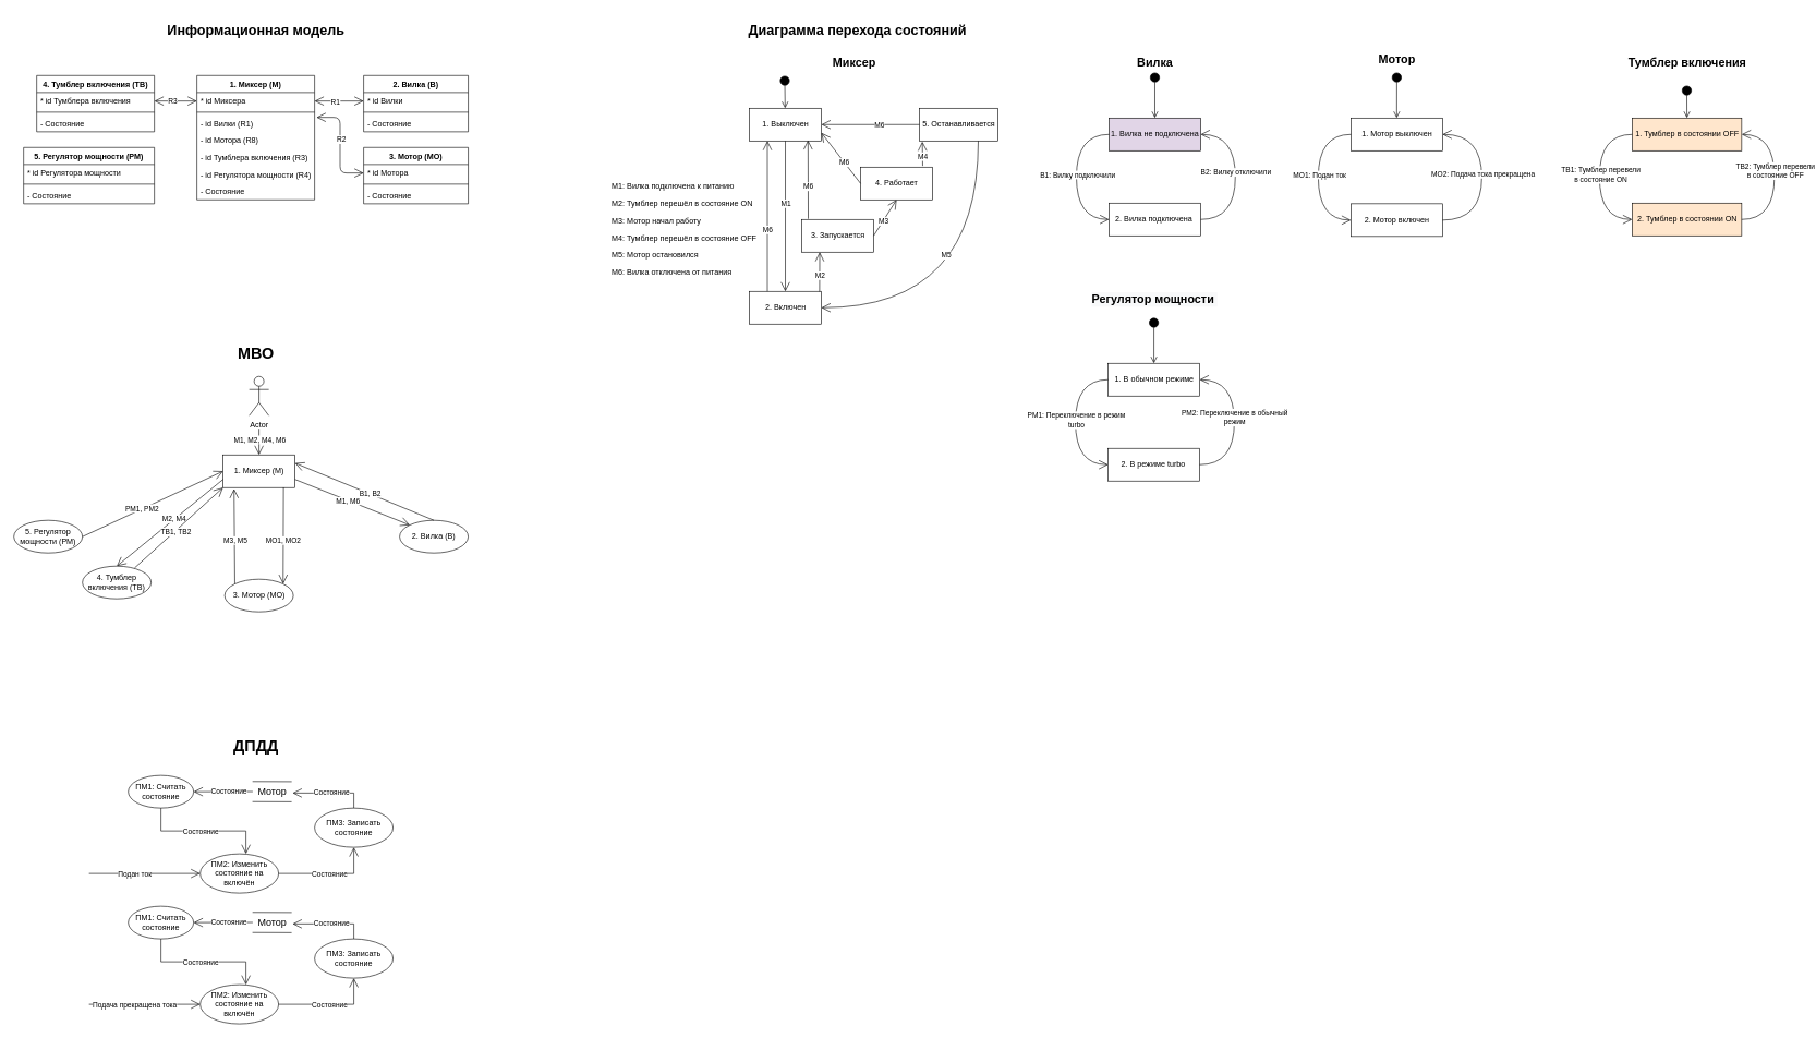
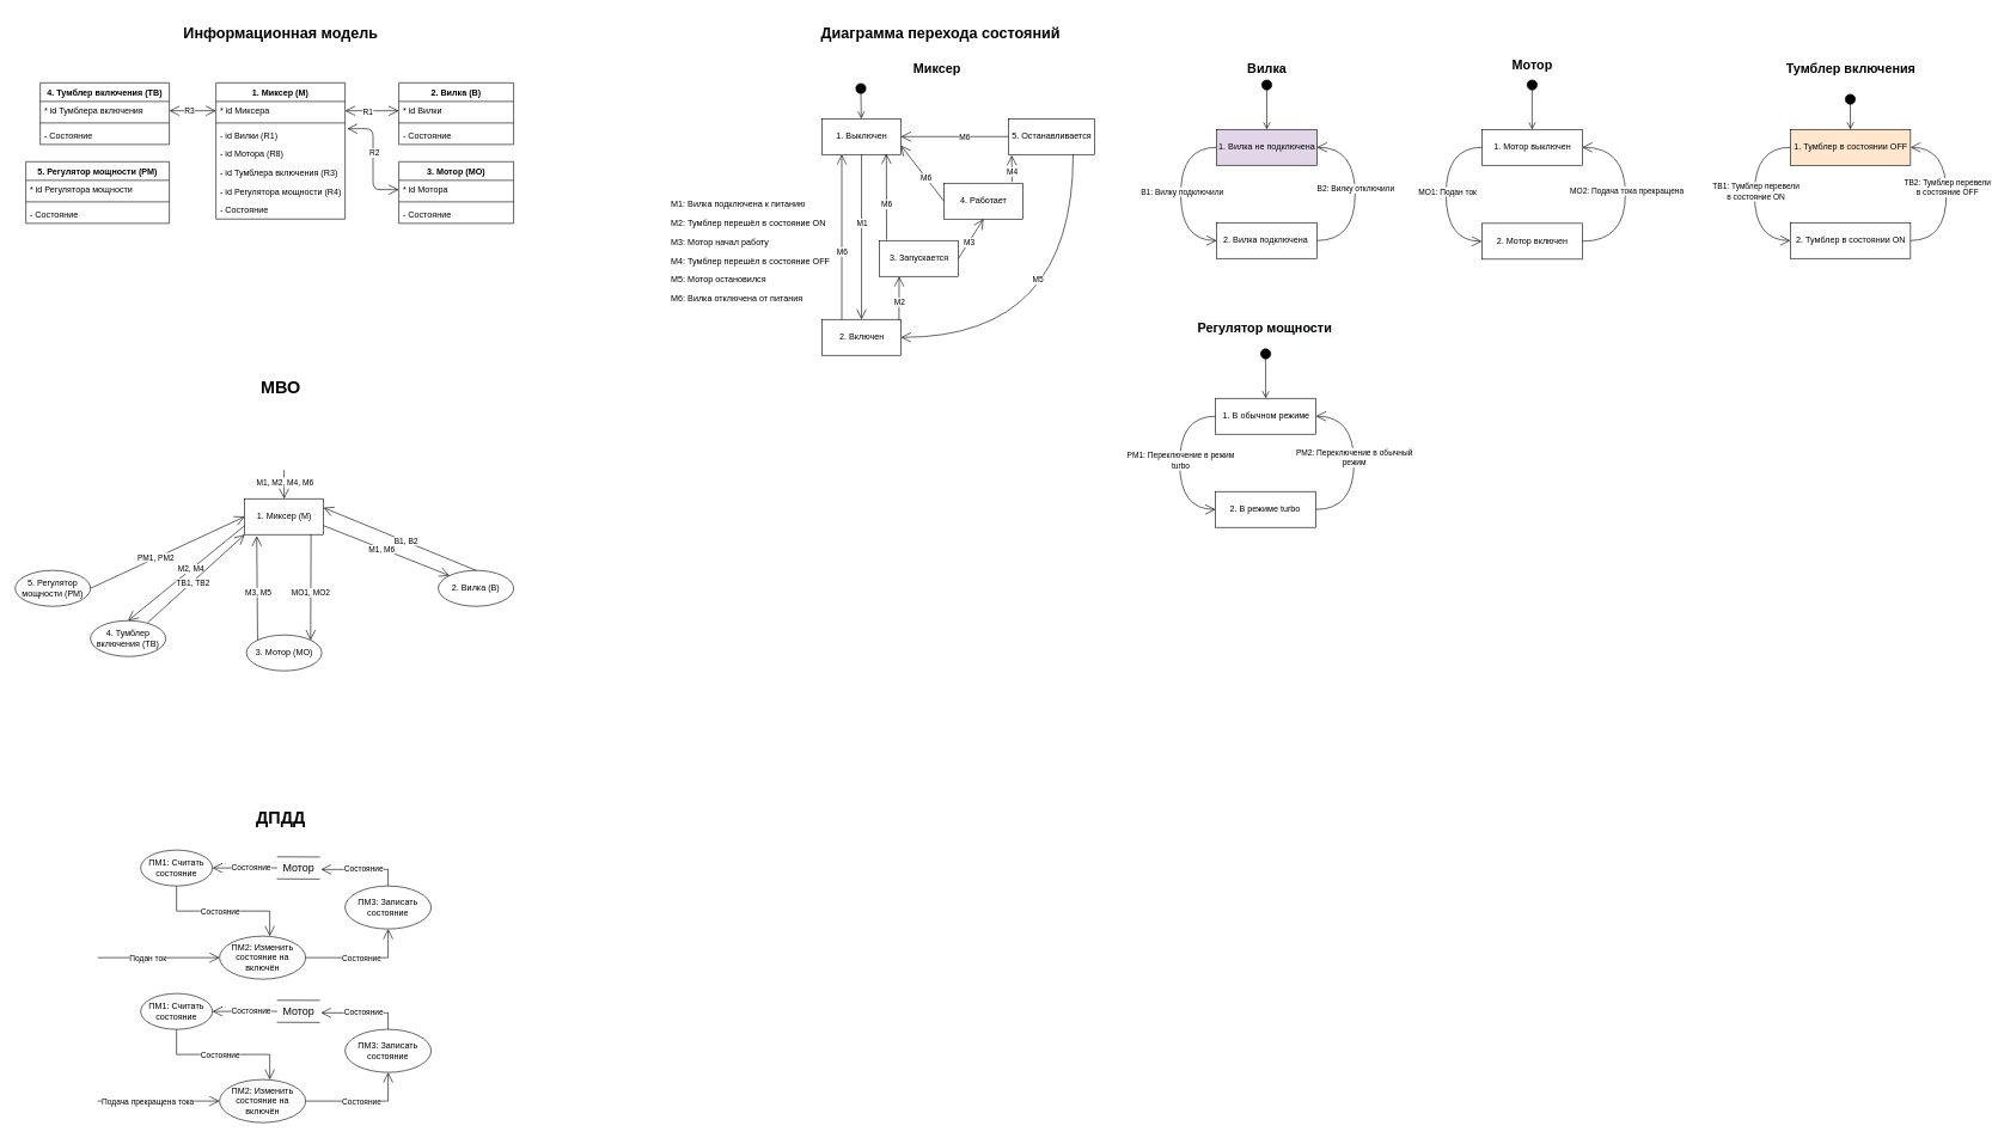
- <mxCell id="72" value="2. Тумблер в состоянии ON" style="html=1;fillColor=#ffe6cc;" vertex="1" parent="1"><mxGeometry x="2495" y="310" width="167.53" height="50" as="geometry" /></mxCell>
+ <mxCell id="72" value="2. Тумблер в состоянии ON" style="html=1;" vertex="1" parent="1"><mxGeometry x="2495" y="310" width="167.53" height="50" as="geometry" /></mxCell>
- <mxCell id="98" value="Actor" style="shape=umlActor;verticalLabelPosition=bottom;labelBackgroundColor=#ffffff;verticalAlign=top;html=1;" vertex="1" parent="1"><mxGeometry x="380" y="575" width="30" height="60" as="geometry" /></mxCell>
